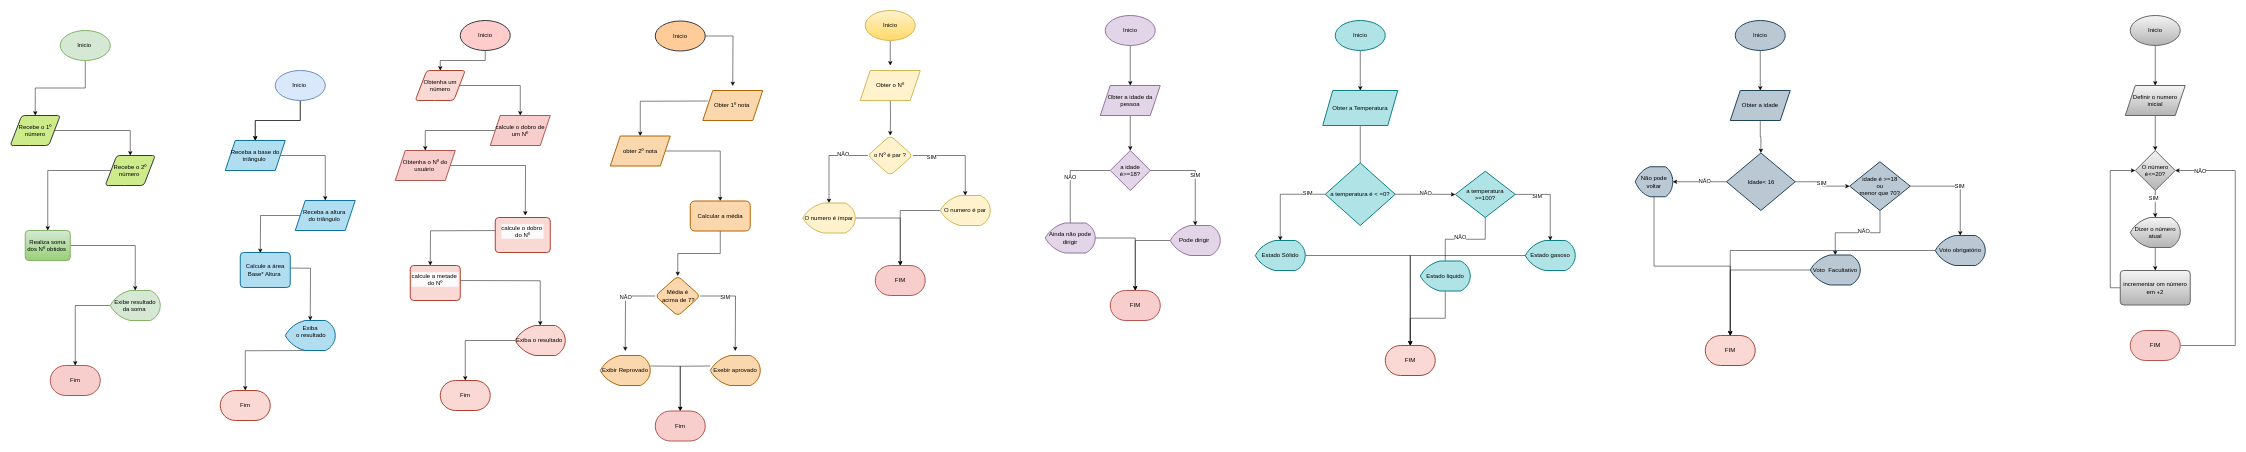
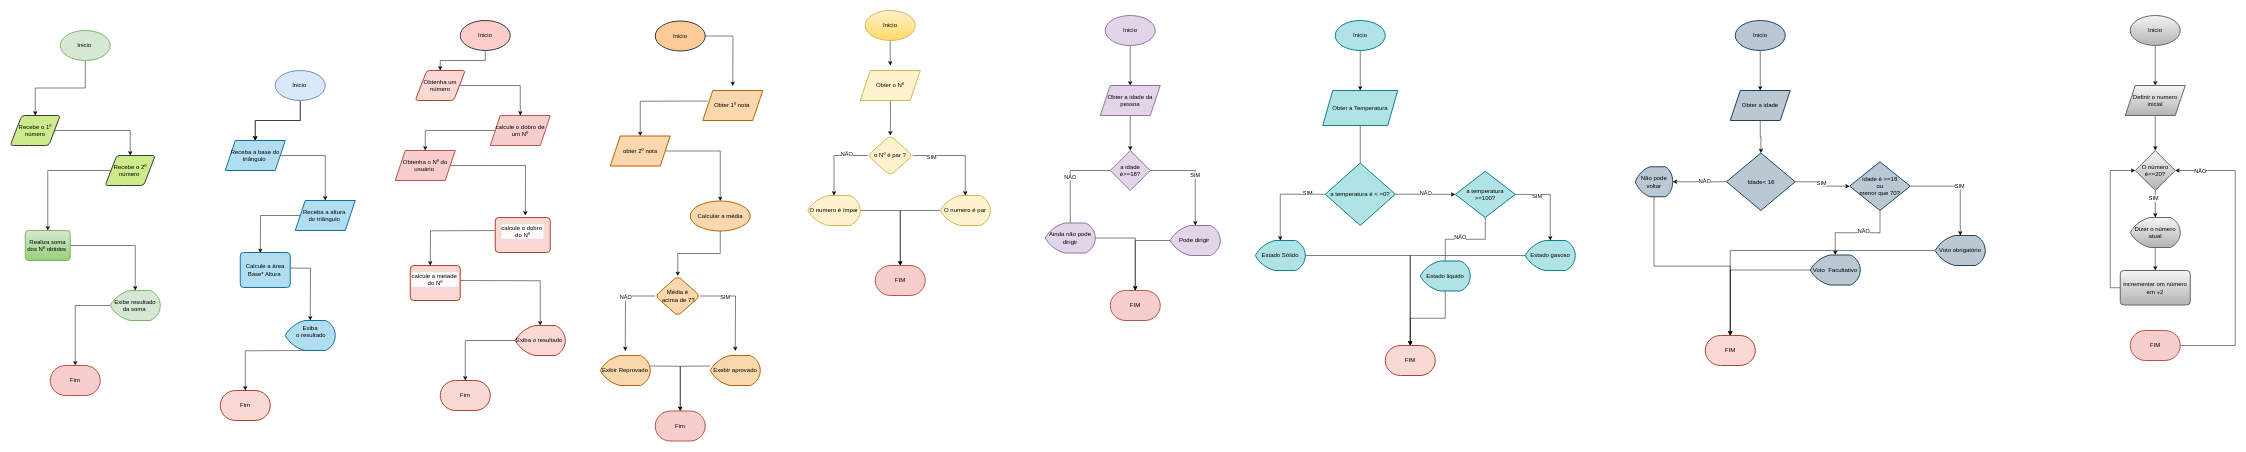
- <mxCell id="47" value="Calcular a média" style="rounded=1;whiteSpace=wrap;html=1;fillColor=#fad7ac;strokeColor=#b46504;strokeWidth=2;" vertex="1" parent="1"><mxGeometry x="1380" y="401" width="120" height="60" as="geometry" /></mxCell>
+ <mxCell id="47" value="Calcular a média" style="ellipse;whiteSpace=wrap;html=1;fillColor=#fad7ac;strokeColor=#b46504;strokeWidth=2;" vertex="1" parent="1"><mxGeometry x="1380" y="401" width="120" height="60" as="geometry" /></mxCell>
- <mxCell id="68" value="O numero é ímpar" style="strokeWidth=2;html=1;shape=mxgraph.flowchart.display;whiteSpace=wrap;fillColor=#fff2cc;strokeColor=#d6b656;" vertex="1" parent="1"><mxGeometry x="1605" y="405" width="105" height="60" as="geometry" /></mxCell>
+ <mxCell id="68" value="O numero é ímpar" style="strokeWidth=2;html=1;shape=mxgraph.flowchart.display;whiteSpace=wrap;fillColor=#fff2cc;strokeColor=#d6b656;" vertex="1" parent="1"><mxGeometry x="1615" y="390" width="105" height="60" as="geometry" /></mxCell>
